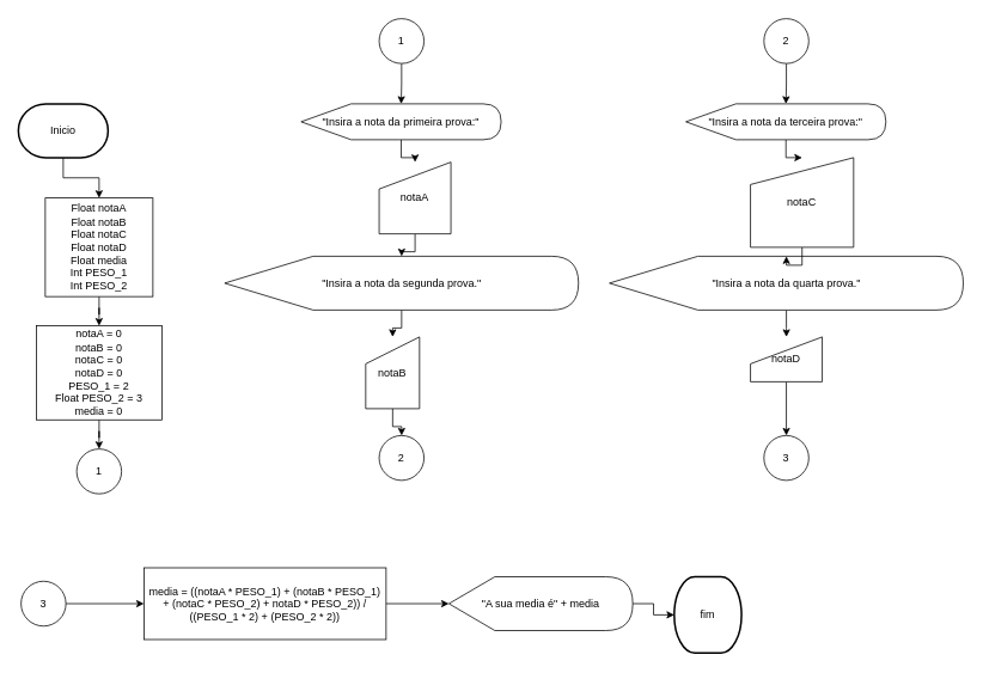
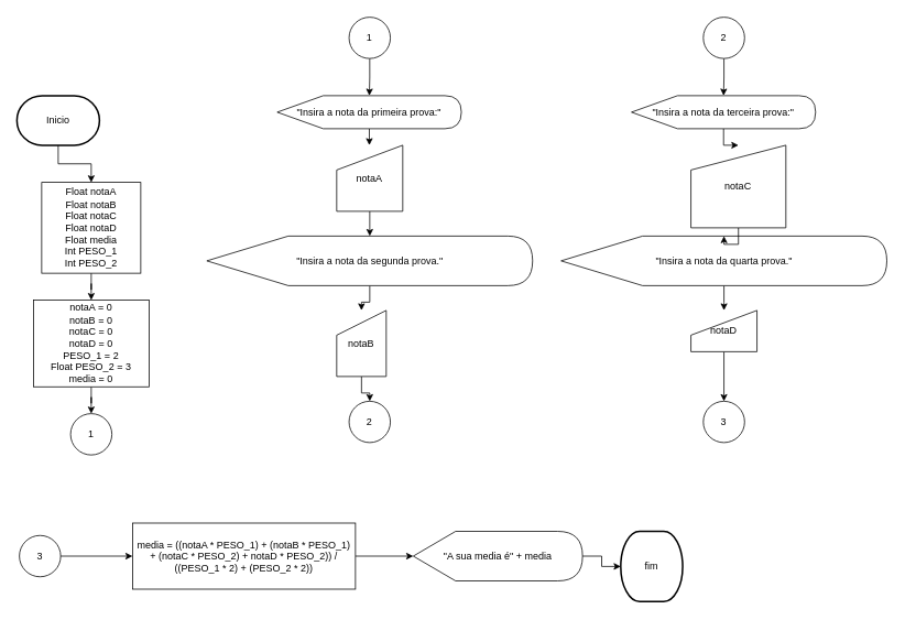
- <mxCell id="16" value="notaA" style="shape=manualInput;whiteSpace=wrap;html=1;" vertex="1" parent="1"><mxGeometry x="422.25" y="180" width="80" height="80" as="geometry" /></mxCell>
+ <mxCell id="16" value="notaA" style="shape=manualInput;whiteSpace=wrap;html=1;" vertex="1" parent="1"><mxGeometry x="407.25" y="175" width="80" height="80" as="geometry" /></mxCell>
